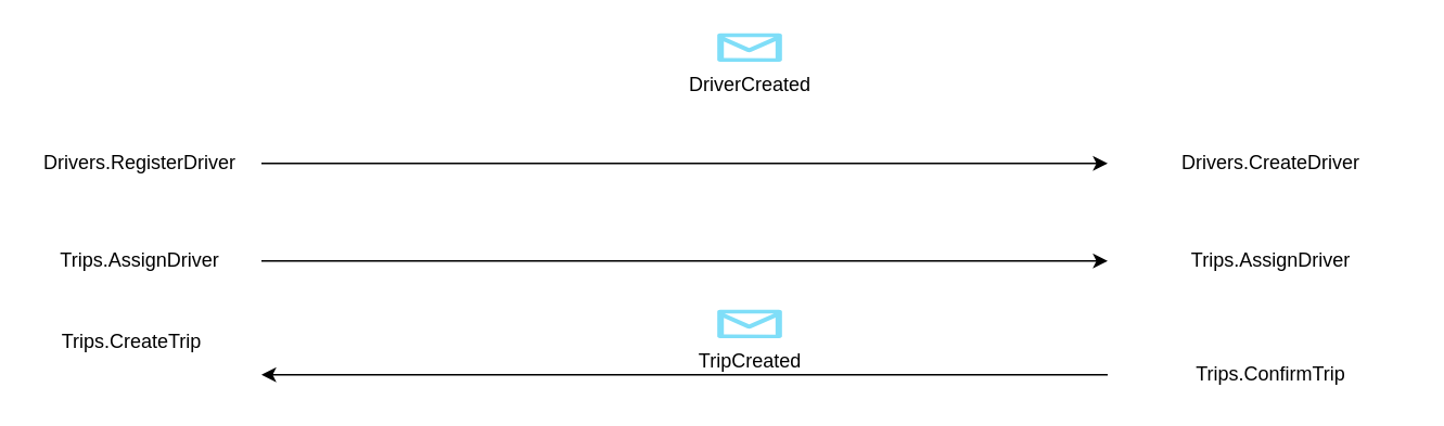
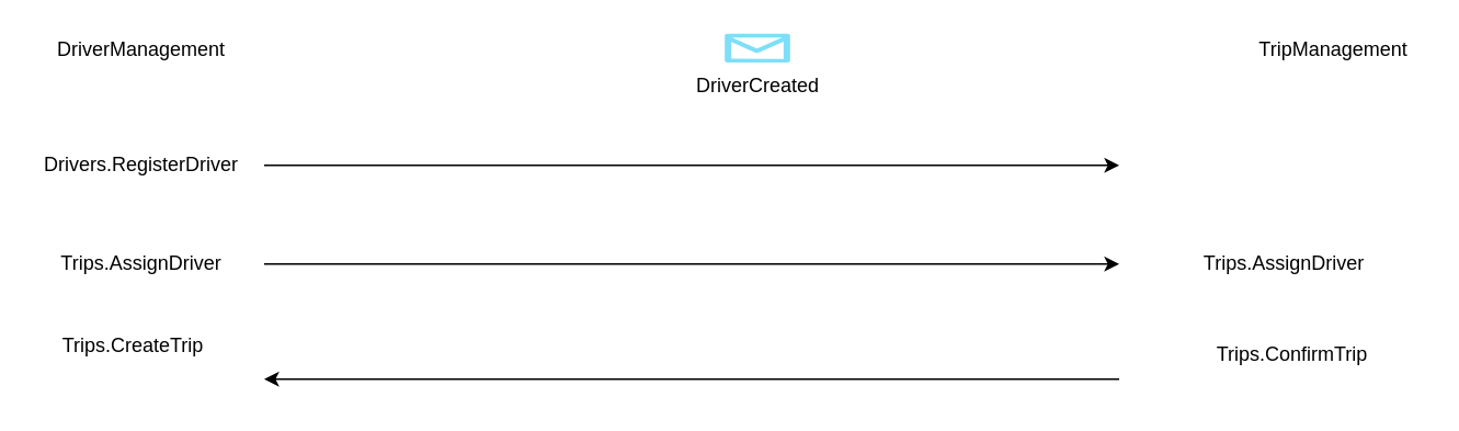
+ <mxCell id="2" value="DriverManagement" style="text;html=1;align=center;verticalAlign=middle;resizable=0;points=[];autosize=1;strokeColor=none;fillColor=none;rounded=0;" parent="1" vertex="1"><mxGeometry x="25" y="20" width="120" height="20" as="geometry" /></mxCell>
+ <mxCell id="3" value="TripManagement" style="text;html=1;align=center;verticalAlign=middle;resizable=0;points=[];autosize=1;strokeColor=none;fillColor=none;rounded=0;" parent="1" vertex="1"><mxGeometry x="755" y="20" width="110" height="20" as="geometry" /></mxCell>
- <mxCell id="9" value="Drivers.CreateDriver" style="text;html=1;align=center;verticalAlign=middle;resizable=0;points=[];autosize=1;strokeColor=none;fillColor=none;" parent="1" vertex="1"><mxGeometry x="720" y="90" width="120" height="20" as="geometry" /></mxCell>
- <mxCell id="13" value="TripCreated" style="verticalLabelPosition=bottom;html=1;verticalAlign=top;align=center;strokeColor=none;fillColor=#00BEF2;shape=mxgraph.azure.message;pointerEvents=1;" vertex="1" parent="1"><mxGeometry x="440" y="190" width="40" height="17.5" as="geometry" /></mxCell>
- <mxCell id="12" value="Trips.ConfirmTrip" style="text;html=1;align=center;verticalAlign=middle;resizable=0;points=[];autosize=1;strokeColor=none;fillColor=none;" vertex="1" parent="1"><mxGeometry x="725" y="220" width="110" height="20" as="geometry" /></mxCell>
+ <mxCell id="12" value="Trips.ConfirmTrip" style="text;html=1;align=center;verticalAlign=middle;resizable=0;points=[];autosize=1;strokeColor=none;fillColor=none;" vertex="1" parent="1"><mxGeometry x="730" y="205" width="110" height="20" as="geometry" /></mxCell>
